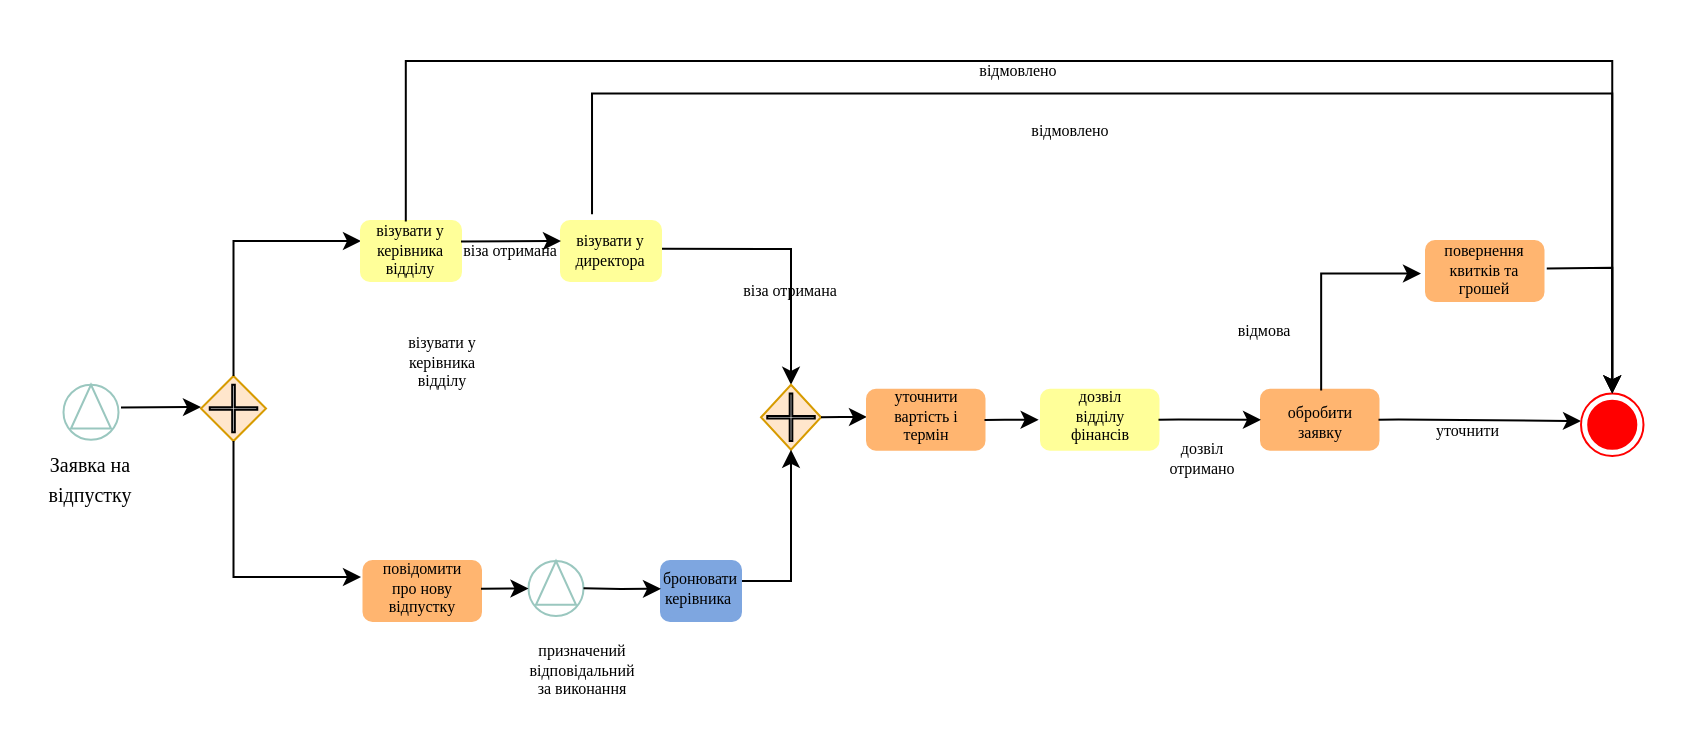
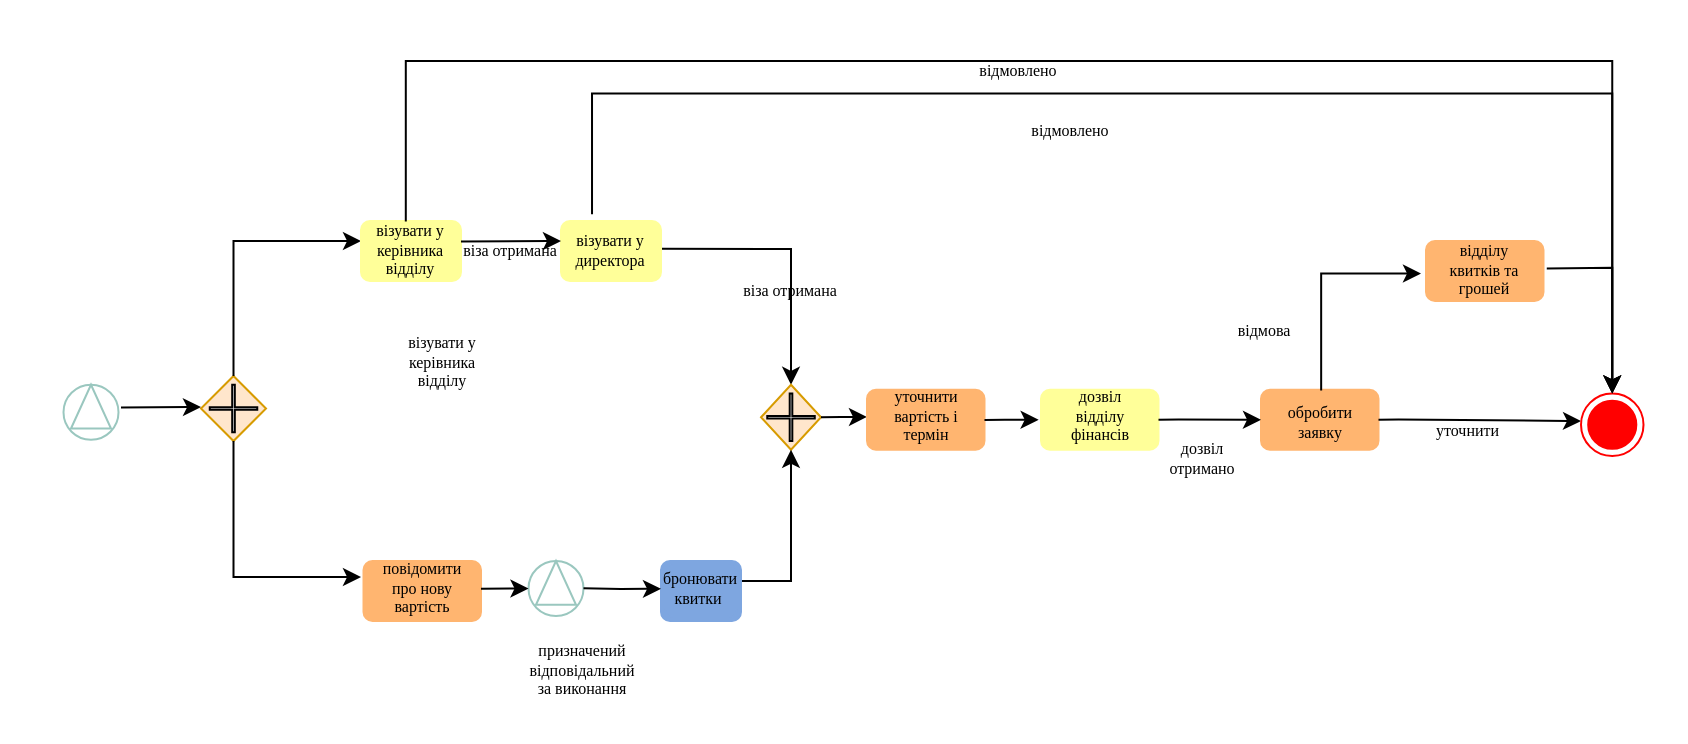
- <mxCell id="48" value="повернення квитків та грошей" style="text;html=1;strokeColor=none;fillColor=none;align=center;verticalAlign=middle;whiteSpace=wrap;rounded=0;fontFamily=Times New Roman;fontSize=8;" vertex="1" parent="1"><mxGeometry x="720" y="120" width="43.75" height="30" as="geometry" /></mxCell>
+ <mxCell id="48" value="відділу квитків та грошей" style="text;html=1;strokeColor=none;fillColor=none;align=center;verticalAlign=middle;whiteSpace=wrap;rounded=0;fontFamily=Times New Roman;fontSize=8;" vertex="1" parent="1"><mxGeometry x="720" y="120" width="43.75" height="30" as="geometry" /></mxCell>
- <mxCell id="5" value="&lt;font face=&quot;Times New Roman&quot; style=&quot;font-size: 10px;&quot;&gt;Заявка на відпустку&lt;/font&gt;" style="text;html=1;strokeColor=none;fillColor=none;align=center;verticalAlign=middle;whiteSpace=wrap;rounded=0;" parent="1" vertex="1"><mxGeometry y="230" width="50" height="17.5" as="geometry" x="20" /></mxCell>
- <mxCell id="28" value="повідомити про нову відпустку" style="text;html=1;strokeColor=none;fillColor=none;align=center;verticalAlign=middle;whiteSpace=wrap;rounded=0;fontFamily=Times New Roman;fontSize=8;" vertex="1" parent="1"><mxGeometry x="188.75" y="278.75" width="43.75" height="30" as="geometry" /></mxCell>
+ <mxCell id="28" value="повідомити про нову вартість" style="text;html=1;strokeColor=none;fillColor=none;align=center;verticalAlign=middle;whiteSpace=wrap;rounded=0;fontFamily=Times New Roman;fontSize=8;" vertex="1" parent="1"><mxGeometry x="188.75" y="278.75" width="43.75" height="30" as="geometry" /></mxCell>
- <mxCell id="22" value="бронювати керівника&amp;nbsp;" style="text;html=1;strokeColor=none;fillColor=none;align=center;verticalAlign=middle;whiteSpace=wrap;rounded=0;fontFamily=Times New Roman;fontSize=8;" vertex="1" parent="1"><mxGeometry x="330" y="278.75" width="40" height="30" as="geometry" /></mxCell>
+ <mxCell id="22" value="бронювати квитки&amp;nbsp;" style="text;html=1;strokeColor=none;fillColor=none;align=center;verticalAlign=middle;whiteSpace=wrap;rounded=0;fontFamily=Times New Roman;fontSize=8;" vertex="1" parent="1"><mxGeometry x="330" y="278.75" width="40" height="30" as="geometry" /></mxCell>
